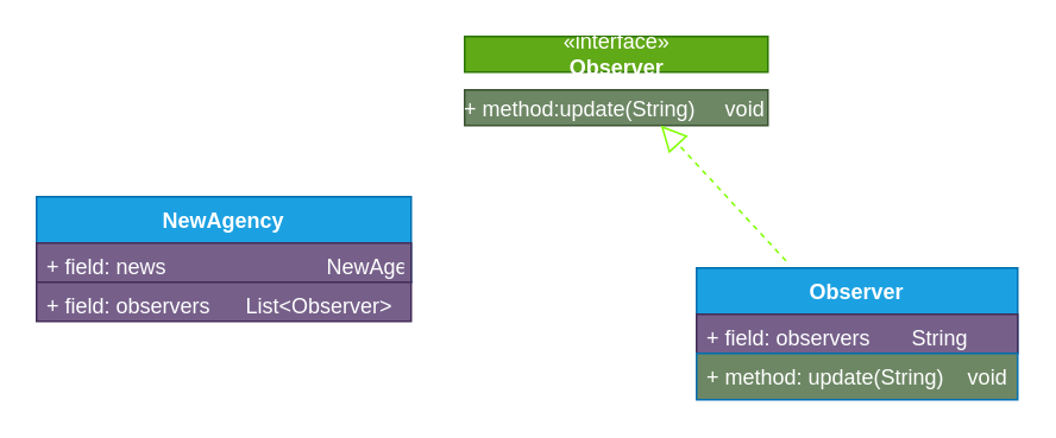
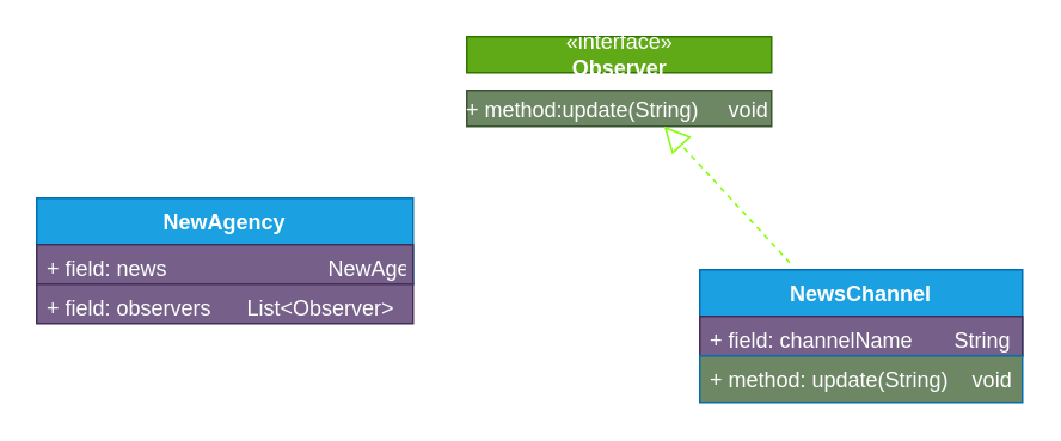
- <mxCell id="4" value="Observer" style="swimlane;fontStyle=1;align=center;verticalAlign=top;childLayout=stackLayout;horizontal=1;startSize=26;horizontalStack=0;resizeParent=1;resizeParentMax=0;resizeLast=0;collapsible=1;marginBottom=0;fillColor=#1ba1e2;fontColor=#ffffff;strokeColor=#006EAF;" vertex="1" parent="1"><mxGeometry x="390" y="150" width="180" height="48" as="geometry" /></mxCell>
+ <mxCell id="4" value="NewsChannel" style="swimlane;fontStyle=1;align=center;verticalAlign=top;childLayout=stackLayout;horizontal=1;startSize=26;horizontalStack=0;resizeParent=1;resizeParentMax=0;resizeLast=0;collapsible=1;marginBottom=0;fillColor=#1ba1e2;fontColor=#ffffff;strokeColor=#006EAF;" vertex="1" parent="1"><mxGeometry x="390" y="150" width="180" height="48" as="geometry" /></mxCell>
- <mxCell id="5" value="+ field: observers       String" style="text;strokeColor=#432D57;fillColor=#76608a;align=left;verticalAlign=top;spacingLeft=4;spacingRight=4;overflow=hidden;rotatable=0;points=[[0,0.5],[1,0.5]];portConstraint=eastwest;fontColor=#ffffff;" vertex="1" parent="4"><mxGeometry y="26" width="180" height="22" as="geometry" /></mxCell>
+ <mxCell id="5" value="+ field: channelName       String" style="text;strokeColor=#432D57;fillColor=#76608a;align=left;verticalAlign=top;spacingLeft=4;spacingRight=4;overflow=hidden;rotatable=0;points=[[0,0.5],[1,0.5]];portConstraint=eastwest;fontColor=#ffffff;" vertex="1" parent="4"><mxGeometry y="26" width="180" height="22" as="geometry" /></mxCell>
